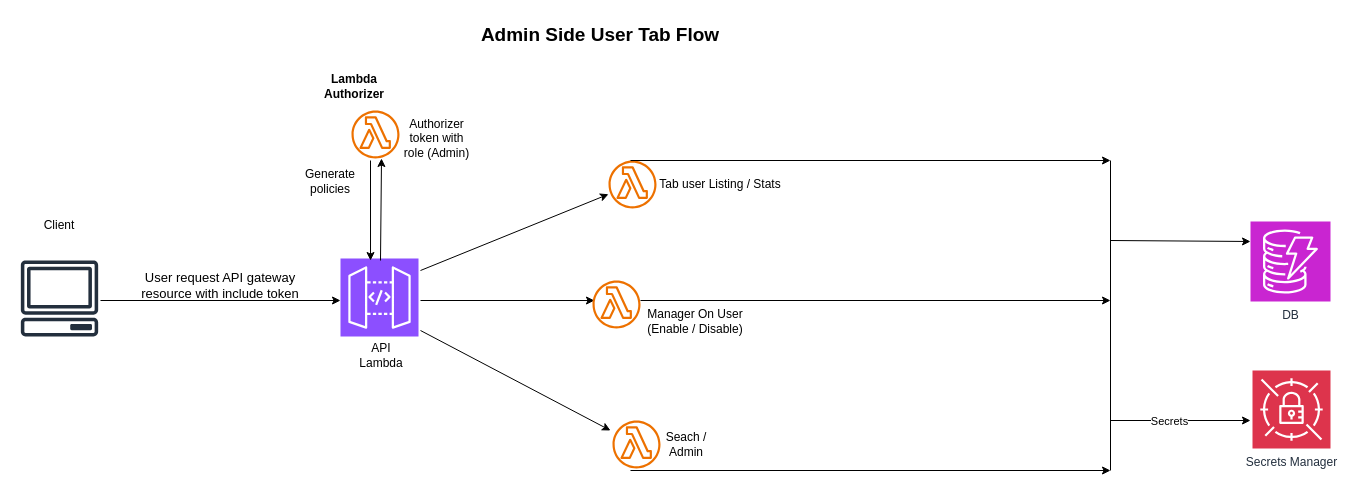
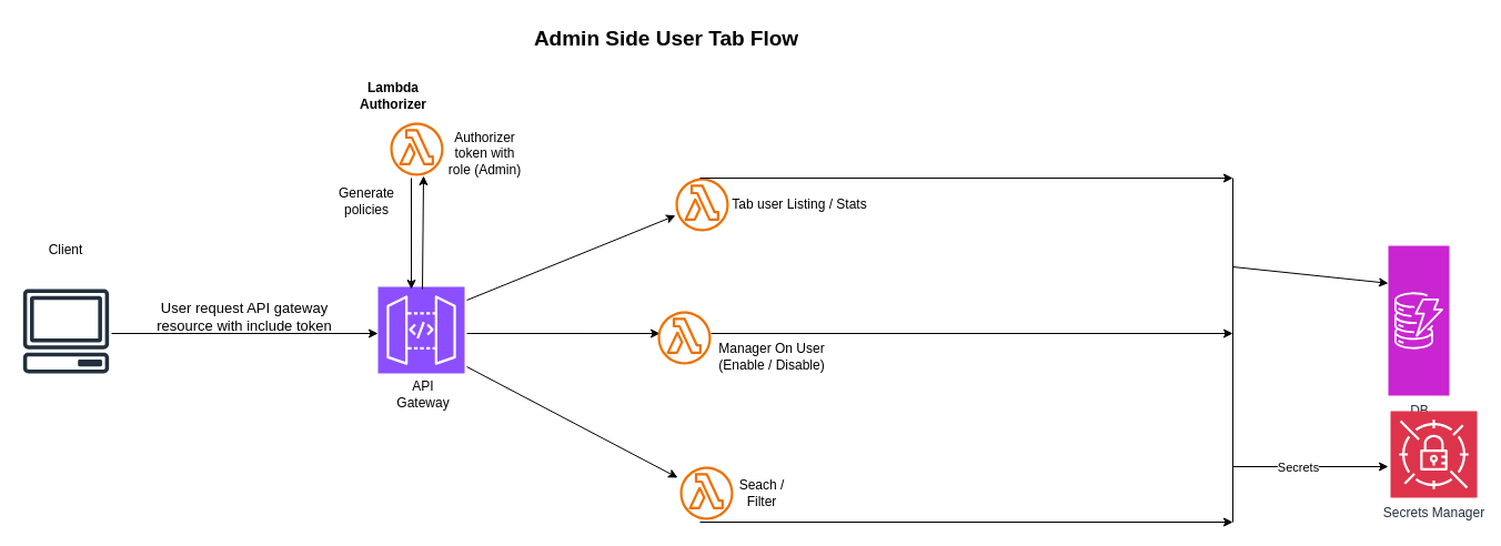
- <mxCell id="24" value="DB" style="sketch=0;points=[[0,0,0],[0.25,0,0],[0.5,0,0],[0.75,0,0],[1,0,0],[0,1,0],[0.25,1,0],[0.5,1,0],[0.75,1,0],[1,1,0],[0,0.25,0],[0,0.5,0],[0,0.75,0],[1,0.25,0],[1,0.5,0],[1,0.75,0]];outlineConnect=0;fontColor=#232F3E;fillColor=#C925D1;strokeColor=#ffffff;dashed=0;verticalLabelPosition=bottom;verticalAlign=top;align=center;html=1;fontSize=12;fontStyle=0;aspect=fixed;shape=mxgraph.aws4.resourceIcon;resIcon=mxgraph.aws4.dynamodb;noLabel=0;" parent="1" vertex="1"><mxGeometry x="1250" y="221" width="80" height="80" as="geometry" /></mxCell>
+ <mxCell id="24" value="DB" style="sketch=0;points=[[0,0,0],[0.25,0,0],[0.5,0,0],[0.75,0,0],[1,0,0],[0,1,0],[0.25,1,0],[0.5,1,0],[0.75,1,0],[1,1,0],[0,0.25,0],[0,0.5,0],[0,0.75,0],[1,0.25,0],[1,0.5,0],[1,0.75,0]];outlineConnect=0;fontColor=#232F3E;fillColor=#C925D1;strokeColor=#ffffff;dashed=0;verticalLabelPosition=bottom;verticalAlign=top;align=center;html=1;fontSize=12;fontStyle=0;aspect=fixed;shape=mxgraph.aws4.resourceIcon;resIcon=mxgraph.aws4.dynamodb;noLabel=0;" parent="1" vertex="1"><mxGeometry x="1250" y="221" width="55" height="135" as="geometry" /></mxCell>
- <mxCell id="20" value="API Lambda" style="text;html=1;align=center;verticalAlign=middle;whiteSpace=wrap;rounded=0;" parent="1" vertex="1"><mxGeometry x="351" y="340" width="60" height="30" as="geometry" /></mxCell>
+ <mxCell id="20" value="API Gateway" style="text;html=1;align=center;verticalAlign=middle;whiteSpace=wrap;rounded=0;" parent="1" vertex="1"><mxGeometry x="351" y="340" width="60" height="30" as="geometry" /></mxCell>
- <mxCell id="15" value="Seach / Admin" style="text;html=1;align=center;verticalAlign=middle;whiteSpace=wrap;rounded=0;" parent="1" vertex="1"><mxGeometry x="656" y="429" width="60" height="30" as="geometry" /></mxCell>
+ <mxCell id="15" value="Seach / Filter" style="text;html=1;align=center;verticalAlign=middle;whiteSpace=wrap;rounded=0;" parent="1" vertex="1"><mxGeometry x="656" y="429" width="60" height="30" as="geometry" /></mxCell>
